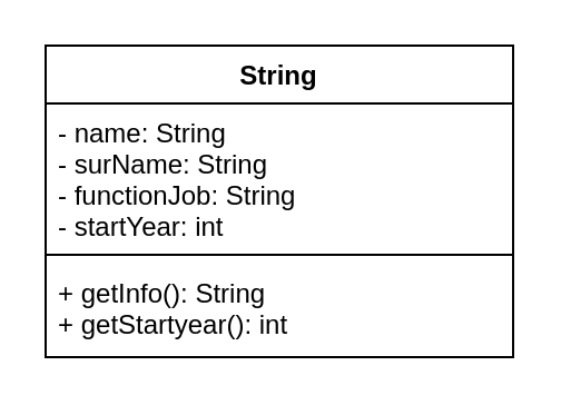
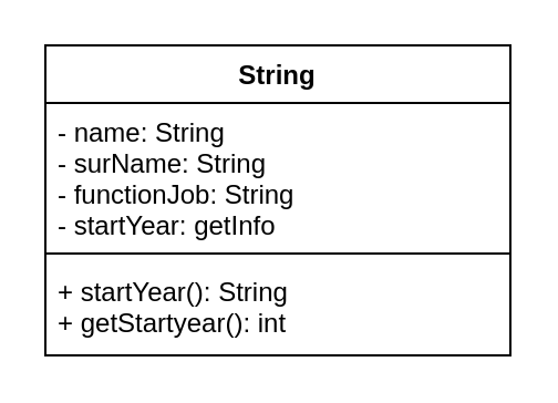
- <mxCell id="3" value="- name: String&#10;- surName: String&#10;- functionJob: String&#10;- startYear: int" style="text;strokeColor=none;fillColor=none;align=left;verticalAlign=top;spacingLeft=4;spacingRight=4;overflow=hidden;rotatable=0;points=[[0,0.5],[1,0.5]];portConstraint=eastwest;" parent="2" vertex="1"><mxGeometry y="26" width="210" height="64" as="geometry" /></mxCell>
+ <mxCell id="3" value="- name: String&#10;- surName: String&#10;- functionJob: String&#10;- startYear: getInfo" style="text;strokeColor=none;fillColor=none;align=left;verticalAlign=top;spacingLeft=4;spacingRight=4;overflow=hidden;rotatable=0;points=[[0,0.5],[1,0.5]];portConstraint=eastwest;" parent="2" vertex="1"><mxGeometry y="26" width="210" height="64" as="geometry" /></mxCell>
- <mxCell id="5" value="+ getInfo(): String&#10;+ getStartyear(): int&#10;" style="text;strokeColor=none;fillColor=none;align=left;verticalAlign=top;spacingLeft=4;spacingRight=4;overflow=hidden;rotatable=0;points=[[0,0.5],[1,0.5]];portConstraint=eastwest;" parent="2" vertex="1"><mxGeometry y="98" width="210" height="42" as="geometry" /></mxCell>
+ <mxCell id="5" value="+ startYear(): String&#10;+ getStartyear(): int&#10;" style="text;strokeColor=none;fillColor=none;align=left;verticalAlign=top;spacingLeft=4;spacingRight=4;overflow=hidden;rotatable=0;points=[[0,0.5],[1,0.5]];portConstraint=eastwest;" parent="2" vertex="1"><mxGeometry y="98" width="210" height="42" as="geometry" /></mxCell>
